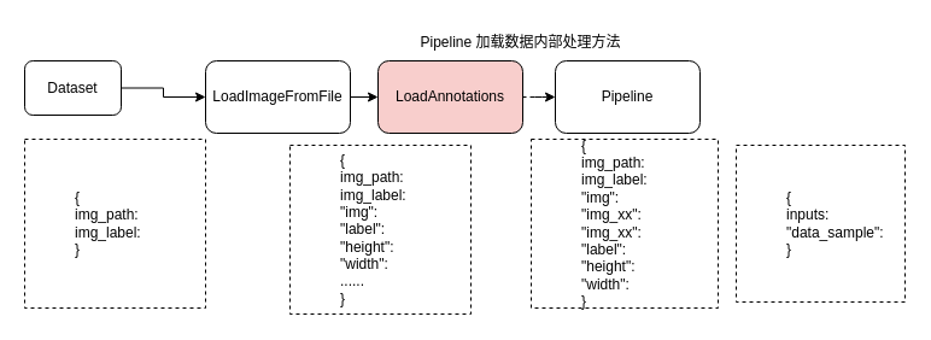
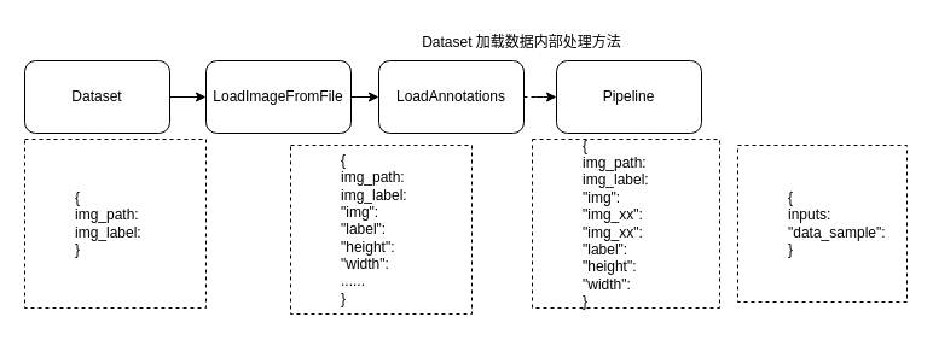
- <mxCell id="9" value="Pipeline 加载数据内部处理方法" style="text;html=1;strokeColor=none;fillColor=none;align=center;verticalAlign=middle;whiteSpace=wrap;rounded=0;" vertex="1" parent="1"><mxGeometry x="313" y="20" width="237" height="30" as="geometry" /></mxCell>
+ <mxCell id="9" value="Dataset 加载数据内部处理方法" style="text;html=1;strokeColor=none;fillColor=none;align=center;verticalAlign=middle;whiteSpace=wrap;rounded=0;" vertex="1" parent="1"><mxGeometry x="313" y="20" width="237" height="30" as="geometry" /></mxCell>
- <mxCell id="3" value="Dataset" style="rounded=1;whiteSpace=wrap;html=1;" vertex="1" parent="1"><mxGeometry x="20" y="50" width="80" height="45" as="geometry" /></mxCell>
+ <mxCell id="3" value="Dataset" style="rounded=1;whiteSpace=wrap;html=1;" vertex="1" parent="1"><mxGeometry x="20" y="50" width="120" height="60" as="geometry" /></mxCell>
- <mxCell id="8" value="LoadAnnotations" style="rounded=1;whiteSpace=wrap;html=1;fillColor=#f8cecc;" vertex="1" parent="1"><mxGeometry x="313" y="50" width="120" height="60" as="geometry" /></mxCell>
+ <mxCell id="8" value="LoadAnnotations" style="rounded=1;whiteSpace=wrap;html=1;" vertex="1" parent="1"><mxGeometry x="313" y="50" width="120" height="60" as="geometry" /></mxCell>
